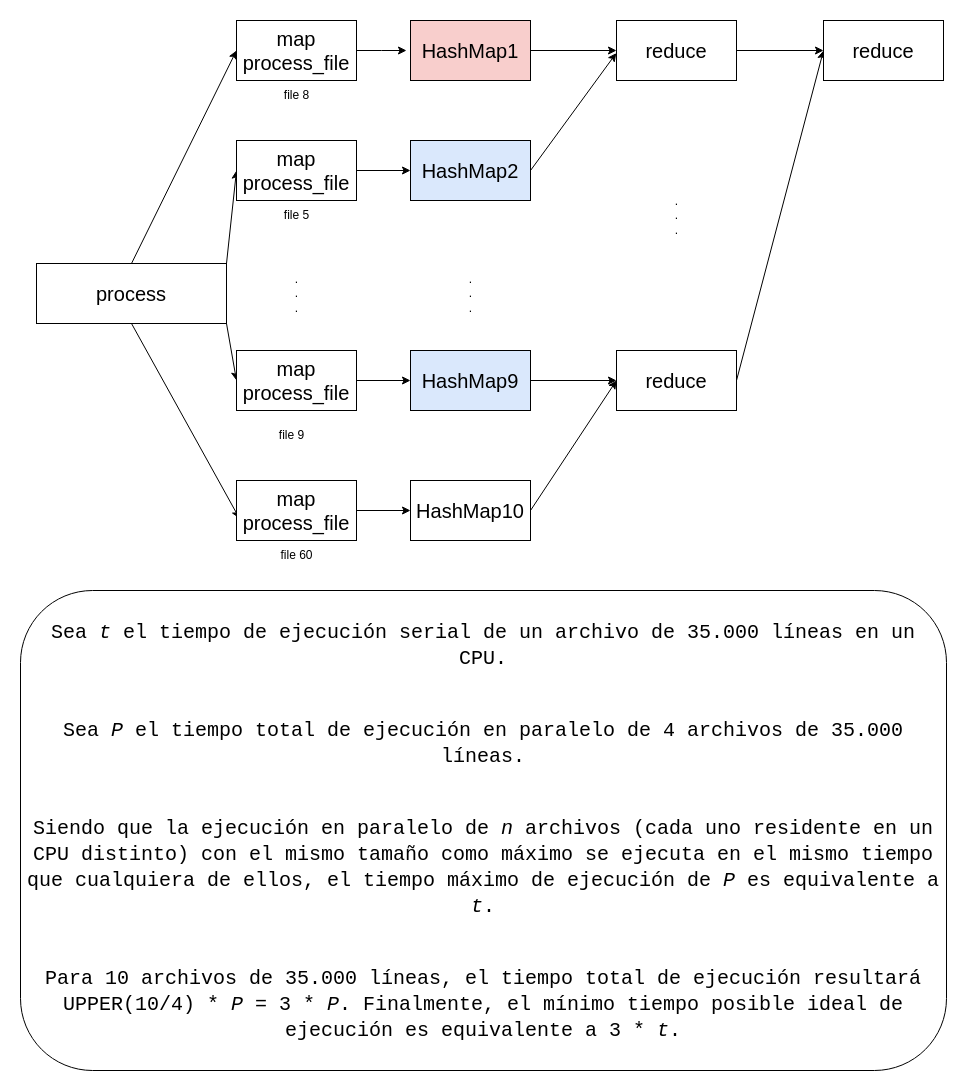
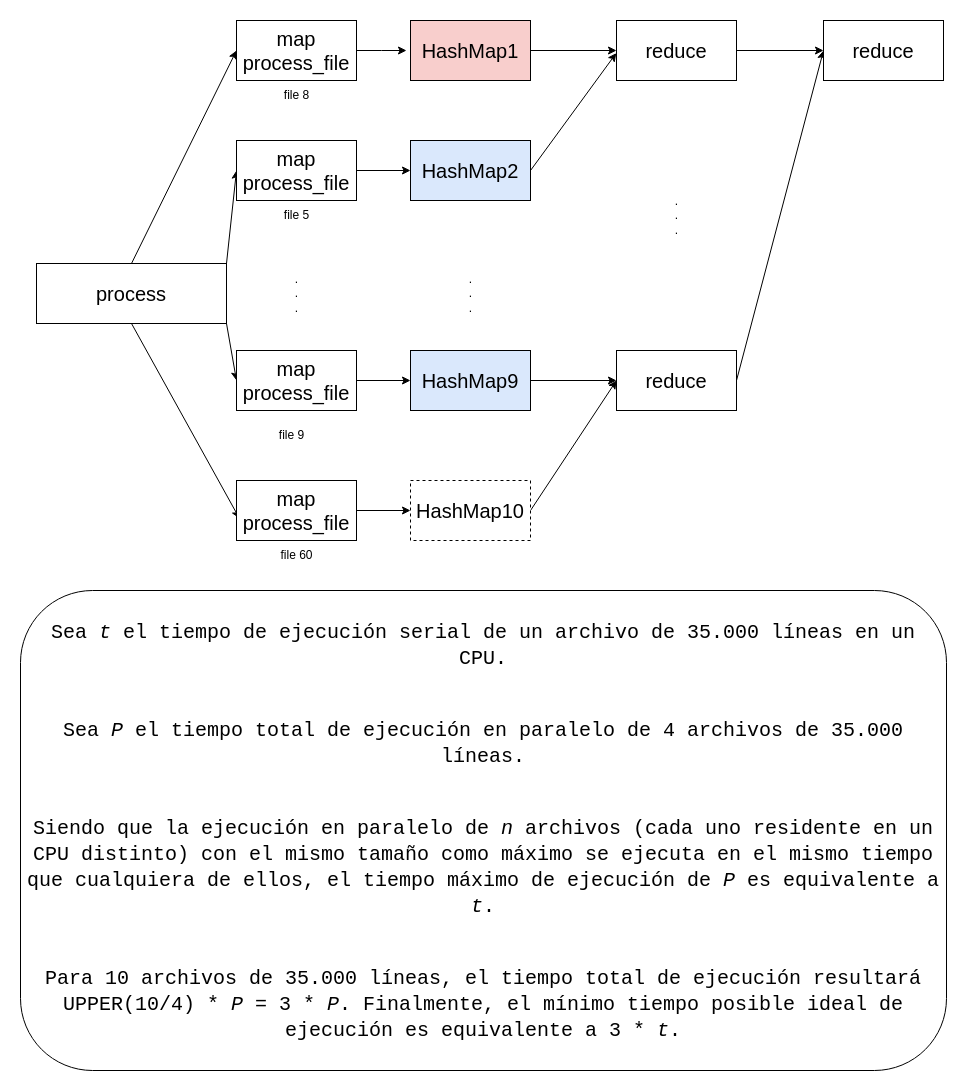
- <mxCell id="29" value="HashMap10" style="rounded=0;whiteSpace=wrap;html=1;strokeWidth=1;fontSize=20;" vertex="1" parent="1"><mxGeometry x="410" y="480" width="120" height="60" as="geometry" /></mxCell>
+ <mxCell id="29" value="HashMap10" style="rounded=0;whiteSpace=wrap;html=1;strokeWidth=1;fontSize=20;dashed=1;" vertex="1" parent="1"><mxGeometry x="410" y="480" width="120" height="60" as="geometry" /></mxCell>
